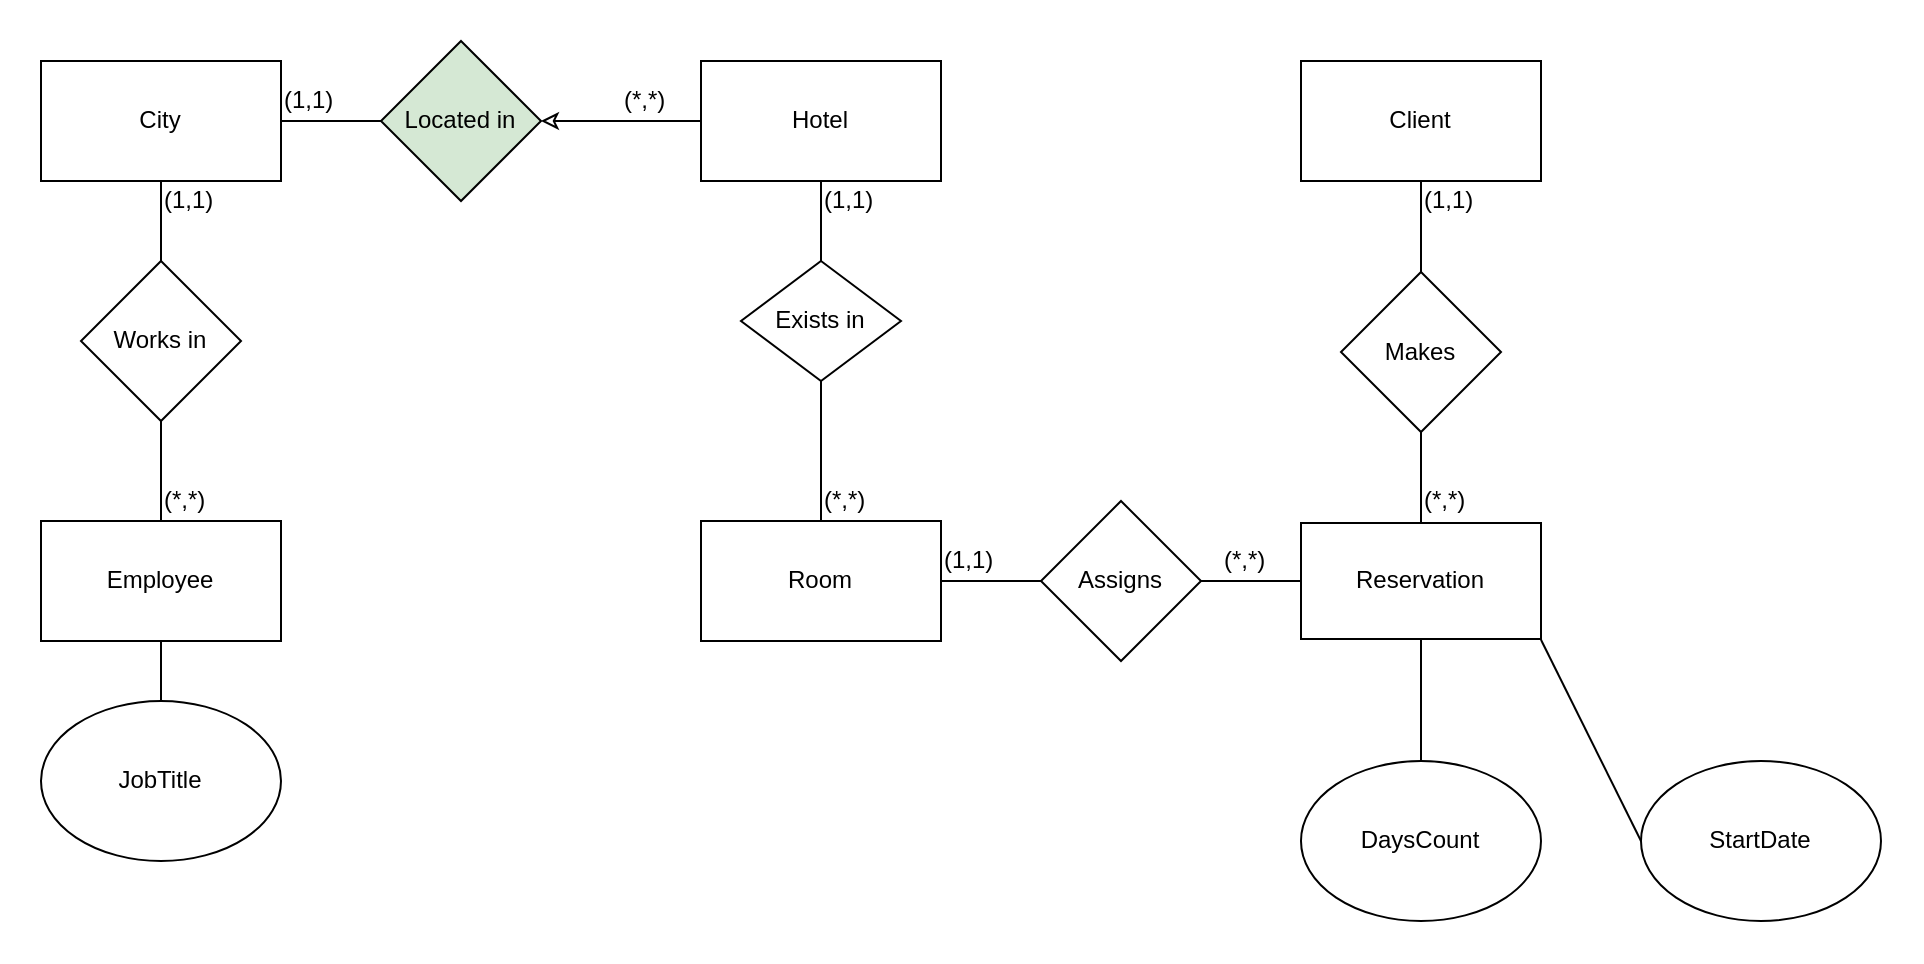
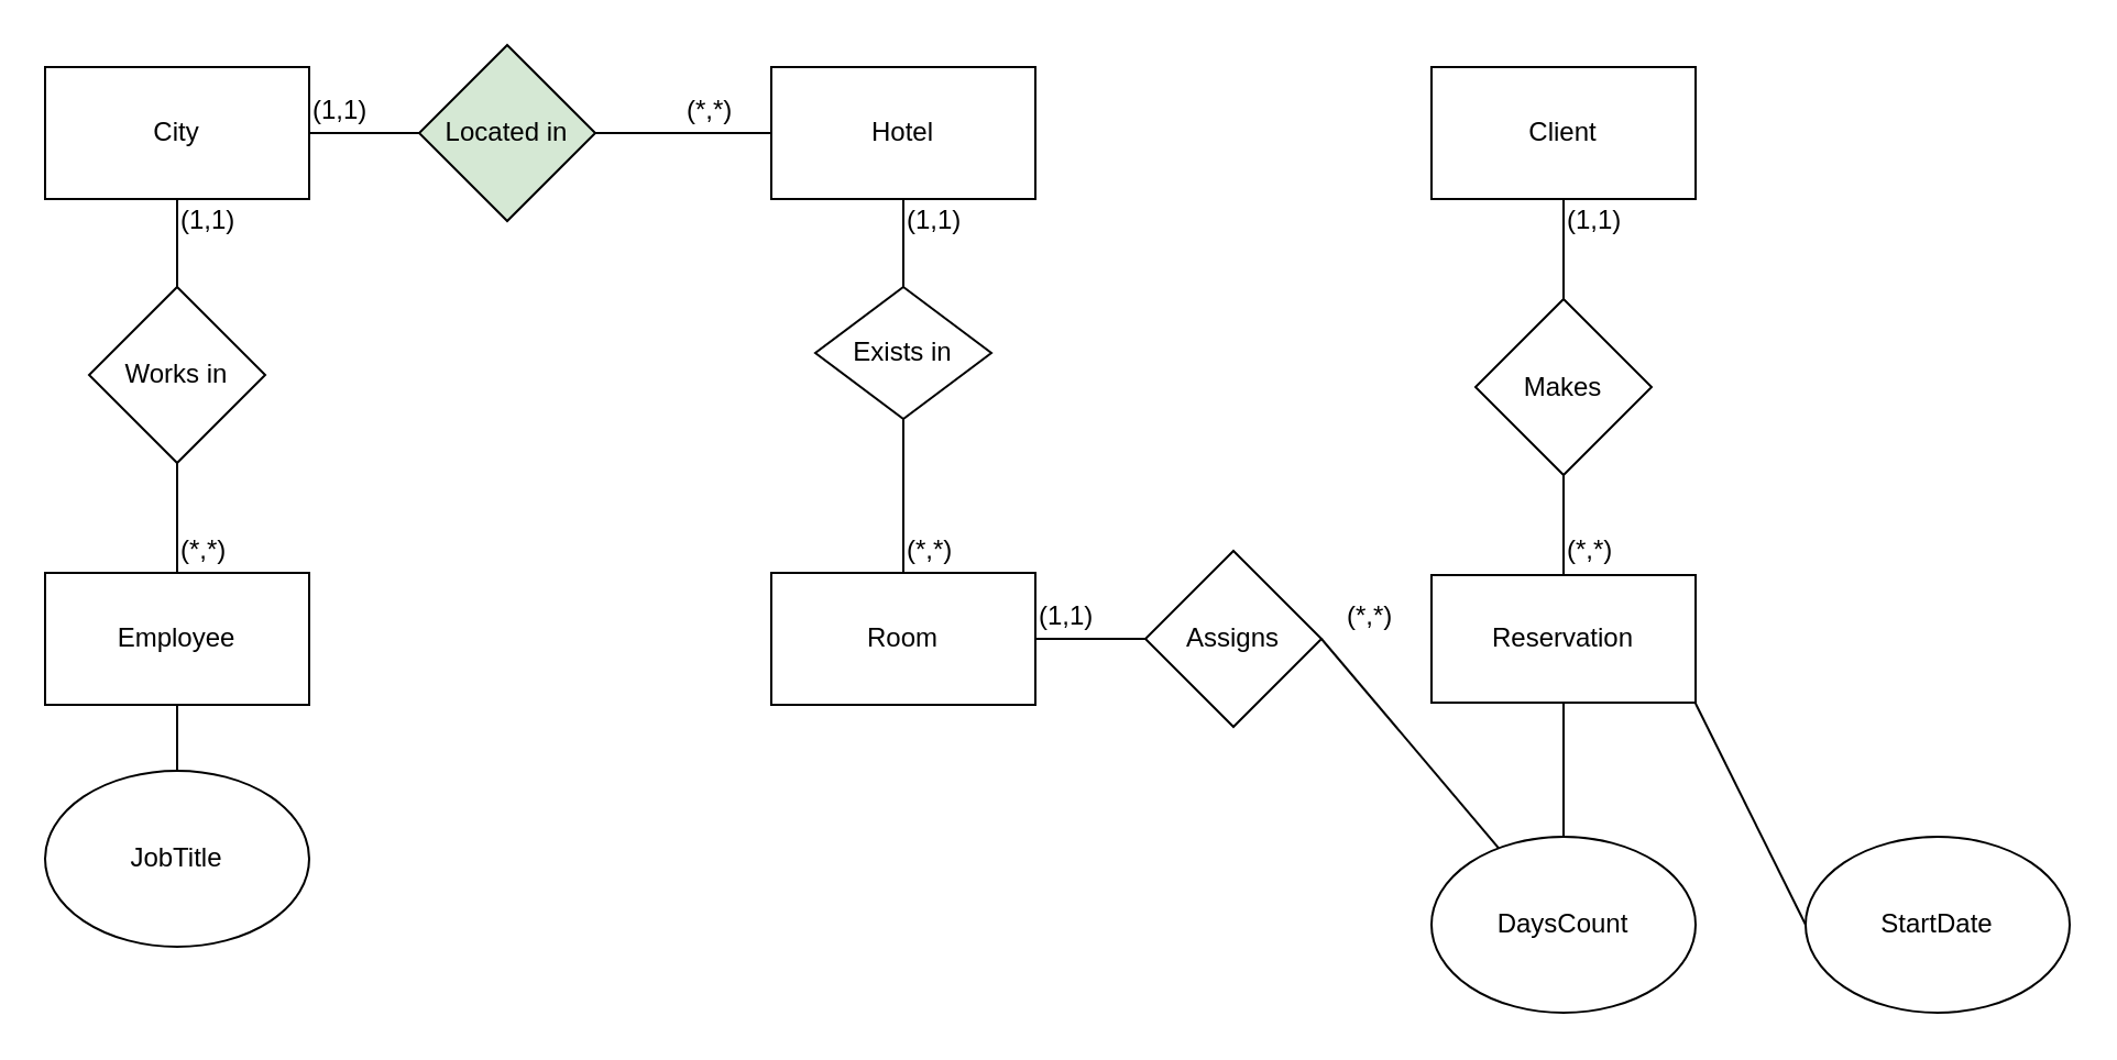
- <mxCell id="15" style="edgeStyle=none;rounded=0;orthogonalLoop=1;jettySize=auto;html=1;exitX=0;exitY=0.5;exitDx=0;exitDy=0;endArrow=classic;endFill=0;entryX=1;entryY=0.5;entryDx=0;entryDy=0;" parent="1" source="2" target="14" edge="1"><mxGeometry relative="1" as="geometry"><mxPoint x="290" y="290" as="sourcePoint" /><mxPoint x="230" y="220" as="targetPoint" /></mxGeometry></mxCell>
+ <mxCell id="15" style="edgeStyle=none;rounded=0;orthogonalLoop=1;jettySize=auto;html=1;exitX=0;exitY=0.5;exitDx=0;exitDy=0;endArrow=none;endFill=0;entryX=1;entryY=0.5;entryDx=0;entryDy=0;" parent="1" source="2" target="14" edge="1"><mxGeometry relative="1" as="geometry"><mxPoint x="290" y="290" as="sourcePoint" /><mxPoint x="230" y="220" as="targetPoint" /></mxGeometry></mxCell>
- <mxCell id="22" style="rounded=0;orthogonalLoop=1;jettySize=auto;html=1;exitX=1;exitY=0.5;exitDx=0;exitDy=0;entryX=0;entryY=0.5;entryDx=0;entryDy=0;endArrow=none;endFill=0;" parent="1" source="23" target="7" edge="1"><mxGeometry relative="1" as="geometry" /></mxCell>
+ <mxCell id="22" style="rounded=0;orthogonalLoop=1;jettySize=auto;html=1;exitX=1;exitY=0.5;exitDx=0;exitDy=0;endArrow=none;endFill=0;" parent="1" source="23" target="11" edge="1"><mxGeometry relative="1" as="geometry" /></mxCell>
